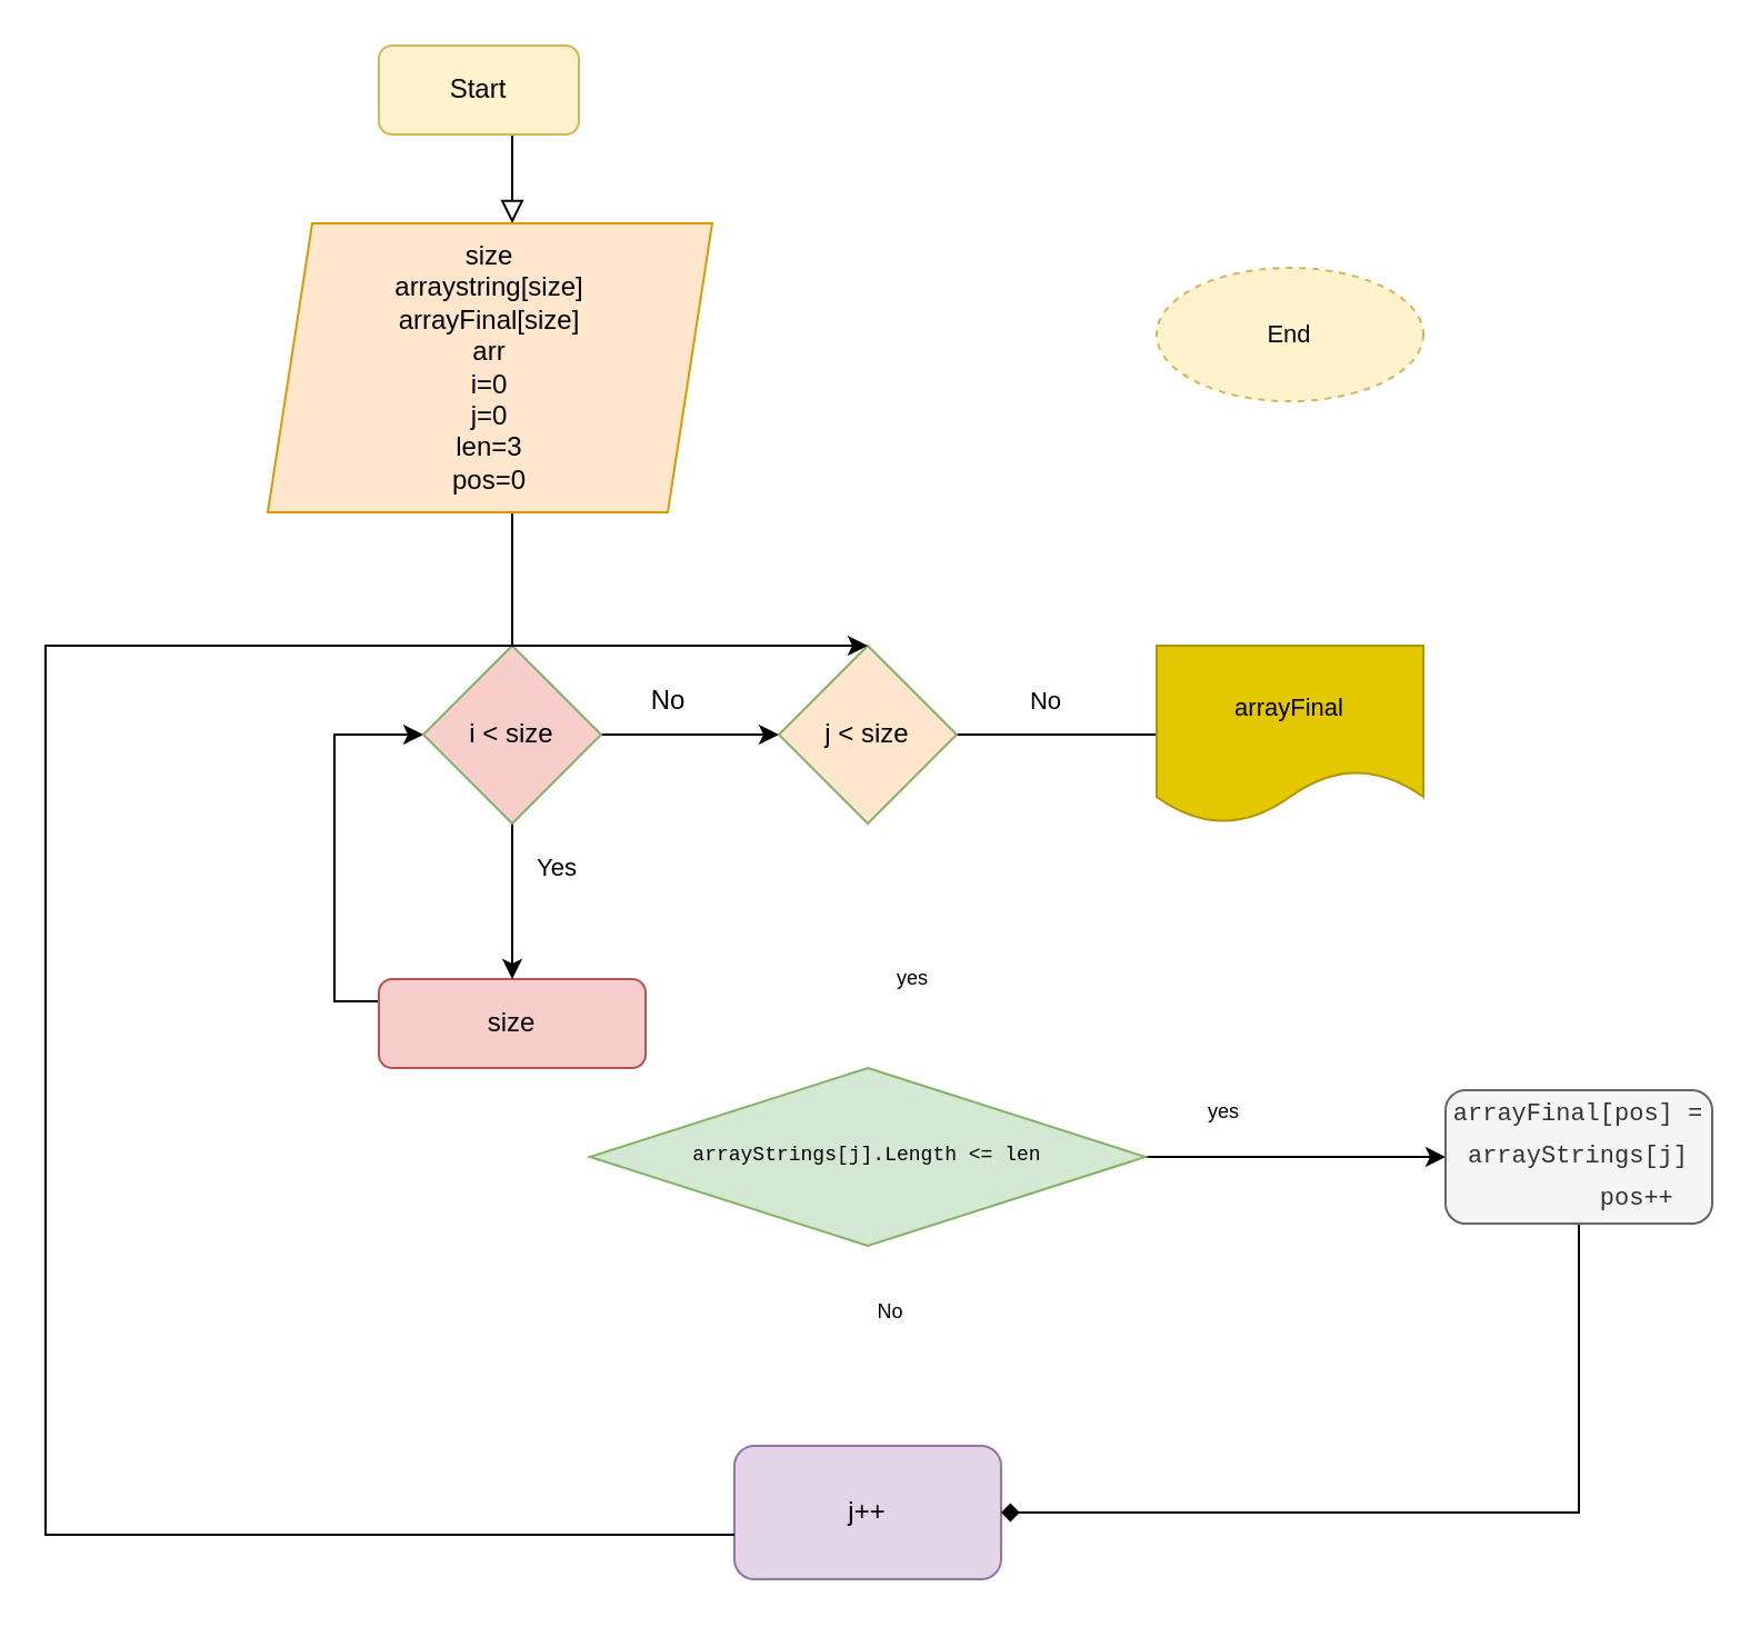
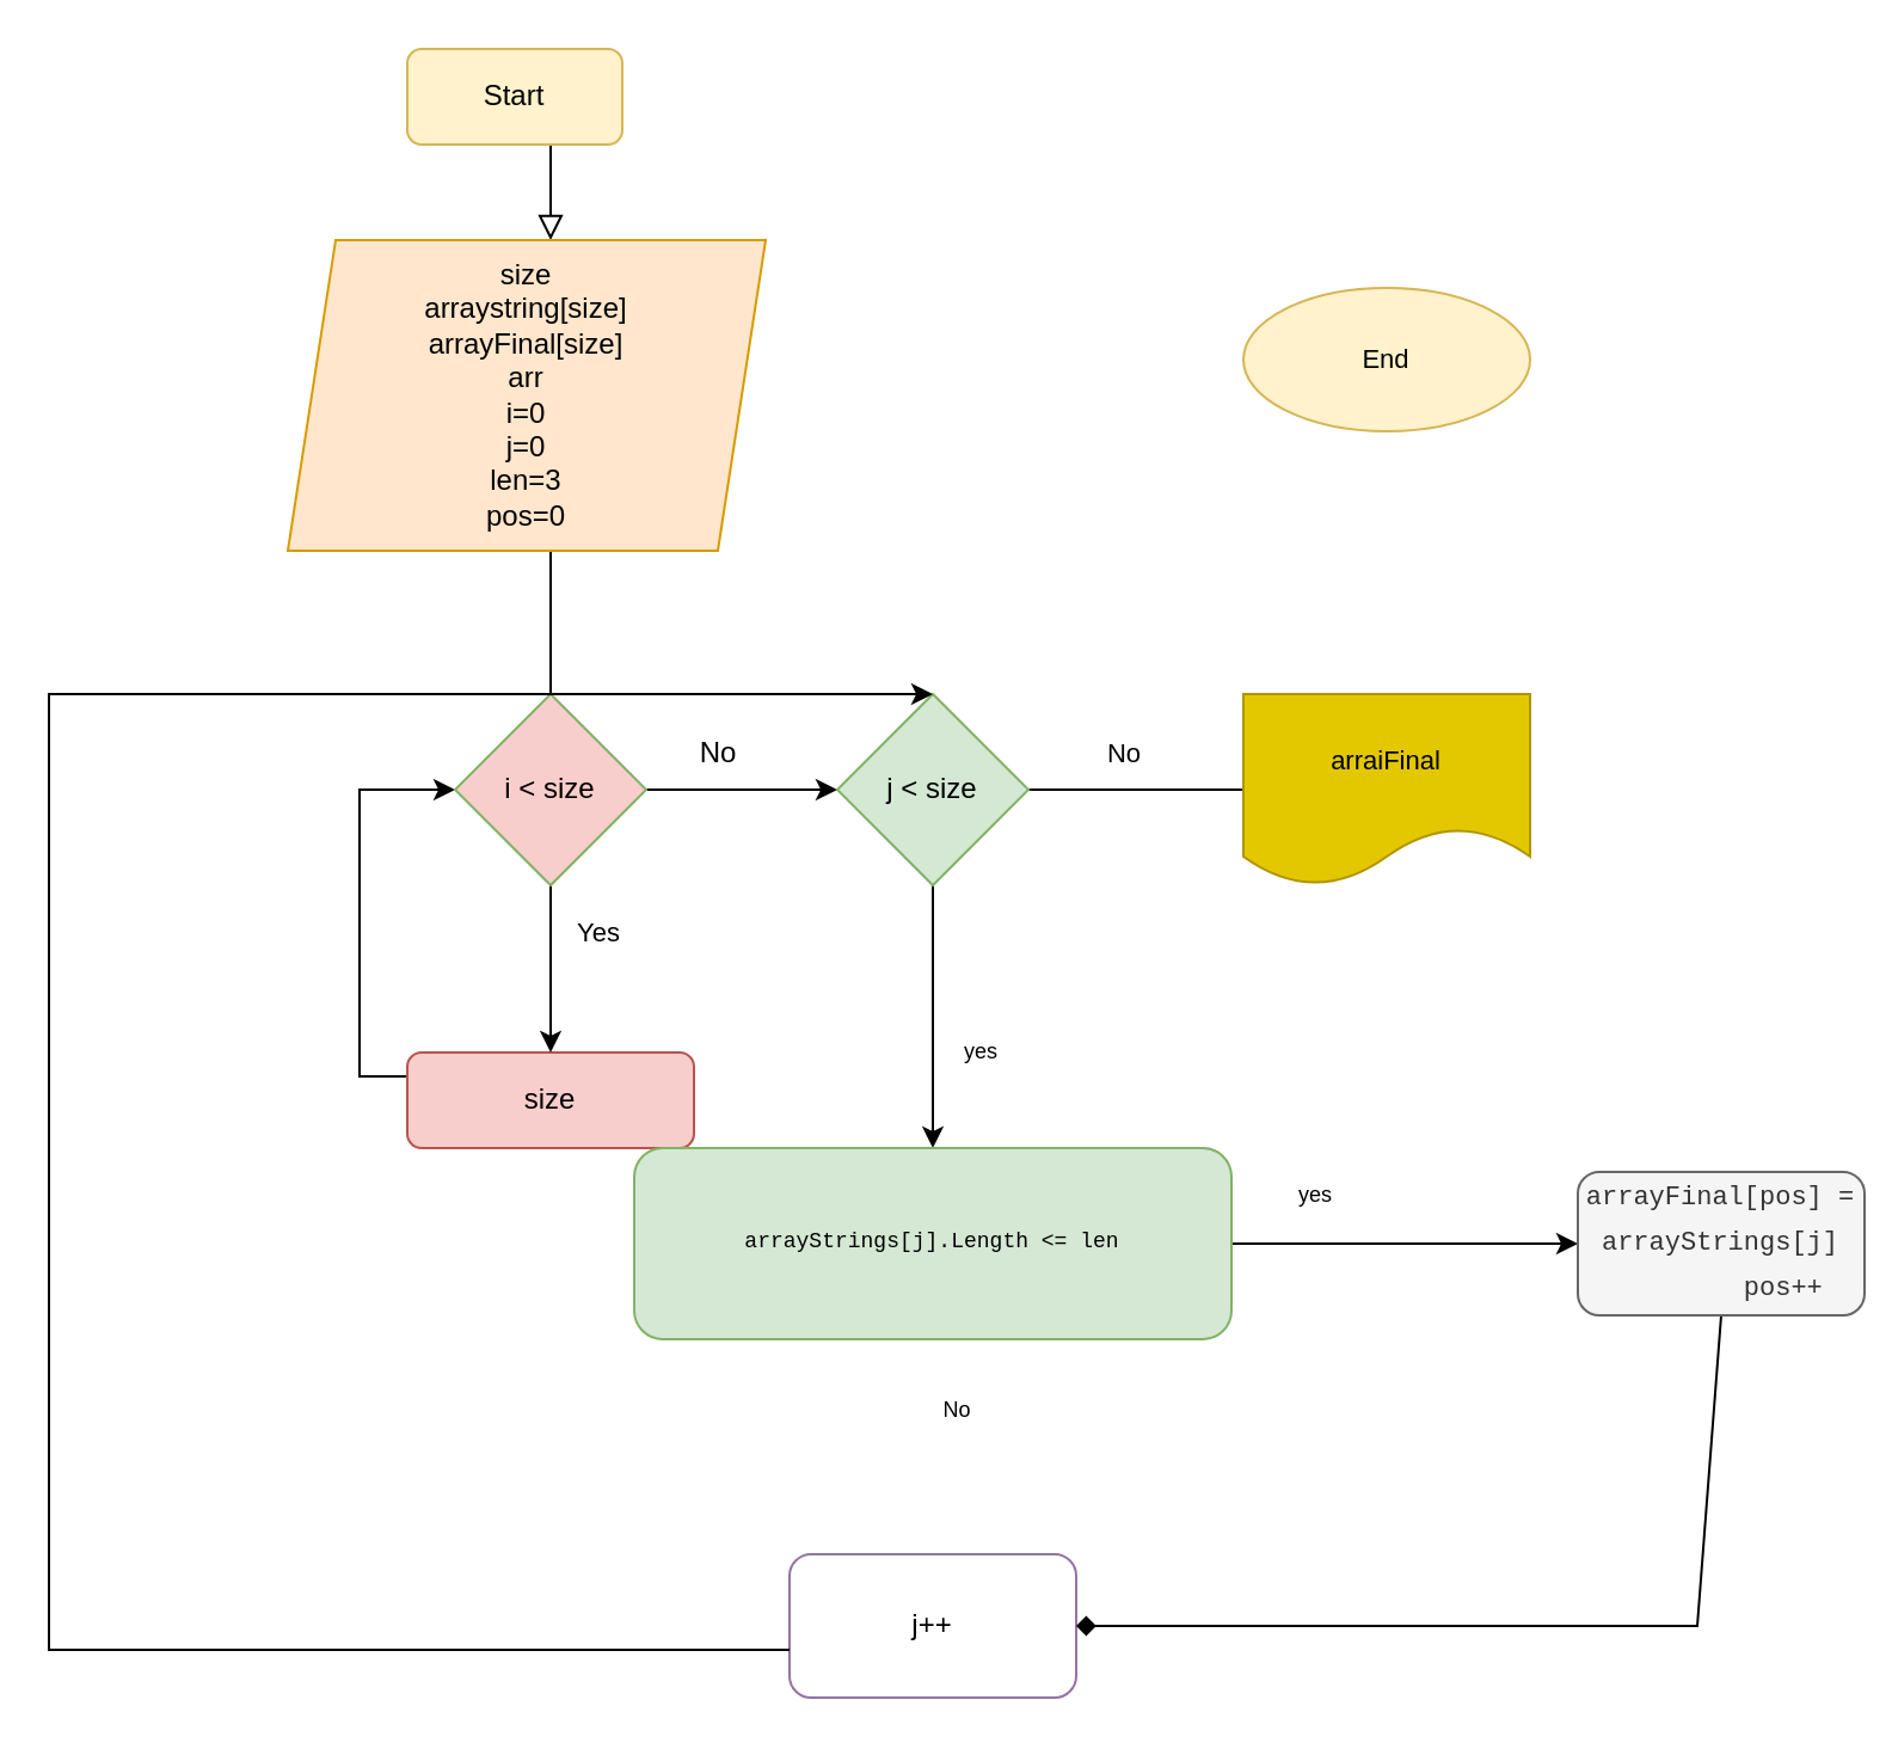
- <mxCell id="26" value="End" style="ellipse;whiteSpace=wrap;html=1;fontSize=11;labelBackgroundColor=none;fillColor=#fff2cc;strokeColor=#d6b656;dashed=1;" parent="1" vertex="1"><mxGeometry x="520" y="120" width="120" height="60" as="geometry" /></mxCell>
+ <mxCell id="26" value="End" style="ellipse;whiteSpace=wrap;html=1;fontSize=11;labelBackgroundColor=none;fillColor=#fff2cc;strokeColor=#d6b656;" parent="1" vertex="1"><mxGeometry x="520" y="120" width="120" height="60" as="geometry" /></mxCell>
- <mxCell id="25" value="arrayFinal" style="shape=document;whiteSpace=wrap;html=1;boundedLbl=1;labelBackgroundColor=none;fontSize=11;fontColor=#000000;fillColor=#e3c800;strokeColor=#B09500;" parent="1" vertex="1"><mxGeometry x="520" y="290" width="120" height="80" as="geometry" /></mxCell>
+ <mxCell id="25" value="arraiFinal" style="shape=document;whiteSpace=wrap;html=1;boundedLbl=1;labelBackgroundColor=none;fontSize=11;fontColor=#000000;fillColor=#e3c800;strokeColor=#B09500;" parent="1" vertex="1"><mxGeometry x="520" y="290" width="120" height="80" as="geometry" /></mxCell>
- <mxCell id="14" value="j &amp;lt; size" style="rhombus;whiteSpace=wrap;html=1;fillColor=#ffe6cc;strokeColor=#82b366;" parent="1" vertex="1"><mxGeometry x="350" y="290" width="80" height="80" as="geometry" /></mxCell>
+ <mxCell id="14" value="j &amp;lt; size" style="rhombus;whiteSpace=wrap;html=1;fillColor=#d5e8d4;strokeColor=#82b366;" parent="1" vertex="1"><mxGeometry x="350" y="290" width="80" height="80" as="geometry" /></mxCell>
+ <mxCell id="12" value="" style="edgeStyle=orthogonalEdgeStyle;rounded=0;orthogonalLoop=1;jettySize=auto;html=1;" parent="1" source="14" target="16" edge="1"><mxGeometry relative="1" as="geometry" /></mxCell>
- <mxCell id="16" value="&lt;div style=&quot;font-family: Consolas, &amp;quot;Courier New&amp;quot;, monospace; line-height: 19px; font-size: 9px;&quot;&gt;arrayStrings[j].Length &amp;lt;= &lt;span style=&quot;font-size: 9px;&quot;&gt;len&lt;/span&gt;&lt;/div&gt;" style="rhombus;whiteSpace=wrap;html=1;fillColor=#d5e8d4;strokeColor=#82b366;" parent="1" vertex="1"><mxGeometry x="265" y="480" width="250" height="80" as="geometry" /></mxCell>
+ <mxCell id="16" value="&lt;div style=&quot;font-family: Consolas, &amp;quot;Courier New&amp;quot;, monospace; line-height: 19px; font-size: 9px;&quot;&gt;arrayStrings[j].Length &amp;lt;= &lt;span style=&quot;font-size: 9px;&quot;&gt;len&lt;/span&gt;&lt;/div&gt;" style="whiteSpace=wrap;html=1;fillColor=#d5e8d4;strokeColor=#82b366;rounded=1;" parent="1" vertex="1"><mxGeometry x="265" y="480" width="250" height="80" as="geometry" /></mxCell>
- <mxCell id="21" value="&lt;font style=&quot;font-size: 11px;&quot;&gt;&lt;br&gt;&lt;/font&gt;&lt;div style=&quot;font-family: Consolas, &amp;quot;Courier New&amp;quot;, monospace; font-weight: normal; line-height: 19px; font-size: 11px;&quot;&gt;&lt;div&gt;&lt;font style=&quot;font-size: 11px;&quot;&gt;arrayFinal[pos] = arrayStrings[j]&lt;/font&gt;&lt;/div&gt;&lt;div&gt;&lt;font style=&quot;font-size: 11px;&quot;&gt;&amp;nbsp; &amp;nbsp; &amp;nbsp; &amp;nbsp; pos++&lt;/font&gt;&lt;/div&gt;&lt;/div&gt;&lt;font style=&quot;font-size: 11px;&quot;&gt;&lt;br&gt;&lt;/font&gt;" style="rounded=1;whiteSpace=wrap;html=1;fillColor=#f5f5f5;strokeColor=#666666;fontColor=#333333;" parent="1" vertex="1"><mxGeometry x="650" y="490" width="120" height="60" as="geometry" /></mxCell>
+ <mxCell id="21" value="&lt;font style=&quot;font-size: 11px;&quot;&gt;&lt;br&gt;&lt;/font&gt;&lt;div style=&quot;font-family: Consolas, &amp;quot;Courier New&amp;quot;, monospace; font-weight: normal; line-height: 19px; font-size: 11px;&quot;&gt;&lt;div&gt;&lt;font style=&quot;font-size: 11px;&quot;&gt;arrayFinal[pos] = arrayStrings[j]&lt;/font&gt;&lt;/div&gt;&lt;div&gt;&lt;font style=&quot;font-size: 11px;&quot;&gt;&amp;nbsp; &amp;nbsp; &amp;nbsp; &amp;nbsp; pos++&lt;/font&gt;&lt;/div&gt;&lt;/div&gt;&lt;font style=&quot;font-size: 11px;&quot;&gt;&lt;br&gt;&lt;/font&gt;" style="rounded=1;whiteSpace=wrap;html=1;fillColor=#f5f5f5;strokeColor=#666666;fontColor=#333333;" parent="1" vertex="1"><mxGeometry x="660" y="490" width="120" height="60" as="geometry" /></mxCell>
- <mxCell id="17" value="j++" style="rounded=1;whiteSpace=wrap;html=1;fillColor=#e1d5e7;strokeColor=#9673a6;" parent="1" vertex="1"><mxGeometry x="330" y="650" width="120" height="60" as="geometry" /></mxCell>
+ <mxCell id="17" value="j++" style="rounded=1;whiteSpace=wrap;html=1;fillColor=#ffffff;strokeColor=#9673a6;" parent="1" vertex="1"><mxGeometry x="330" y="650" width="120" height="60" as="geometry" /></mxCell>
